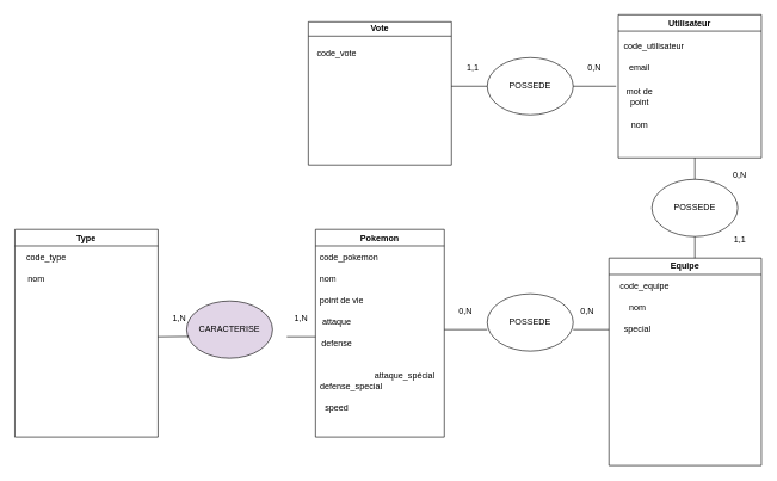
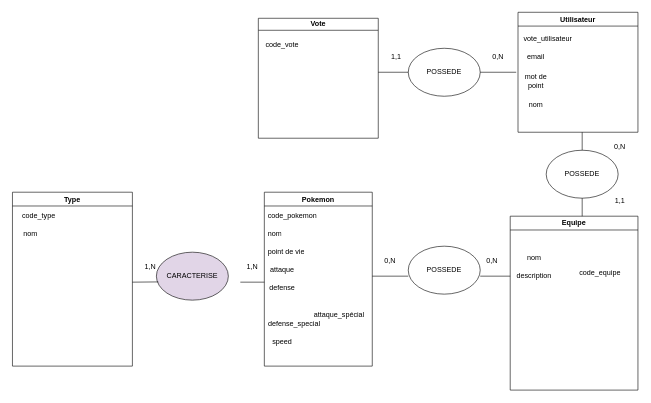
- <mxCell id="30" value="code_utilisateur" style="text;html=1;strokeColor=none;fillColor=none;align=center;verticalAlign=middle;whiteSpace=wrap;rounded=0;" parent="29" vertex="1"><mxGeometry x="20" y="30" width="60" height="30" as="geometry" /></mxCell>
+ <mxCell id="30" value="vote_utilisateur" style="text;html=1;strokeColor=none;fillColor=none;align=center;verticalAlign=middle;whiteSpace=wrap;rounded=0;" parent="29" vertex="1"><mxGeometry x="20" y="30" width="60" height="30" as="geometry" /></mxCell>
- <mxCell id="15" value="code_equipe" style="text;html=1;strokeColor=none;fillColor=none;align=center;verticalAlign=middle;whiteSpace=wrap;rounded=0;" parent="14" vertex="1"><mxGeometry x="20" y="25" width="60" height="30" as="geometry" /></mxCell>
+ <mxCell id="15" value="code_equipe" style="text;html=1;strokeColor=none;fillColor=none;align=center;verticalAlign=middle;whiteSpace=wrap;rounded=0;" parent="14" vertex="1"><mxGeometry x="120" y="80" width="60" height="30" as="geometry" /></mxCell>
- <mxCell id="17" value="special" style="text;html=1;strokeColor=none;fillColor=none;align=center;verticalAlign=middle;whiteSpace=wrap;rounded=0;" parent="14" vertex="1"><mxGeometry x="10" y="85" width="60" height="30" as="geometry" /></mxCell>
+ <mxCell id="17" value="description" style="text;html=1;strokeColor=none;fillColor=none;align=center;verticalAlign=middle;whiteSpace=wrap;rounded=0;" parent="14" vertex="1"><mxGeometry x="10" y="85" width="60" height="30" as="geometry" /></mxCell>
